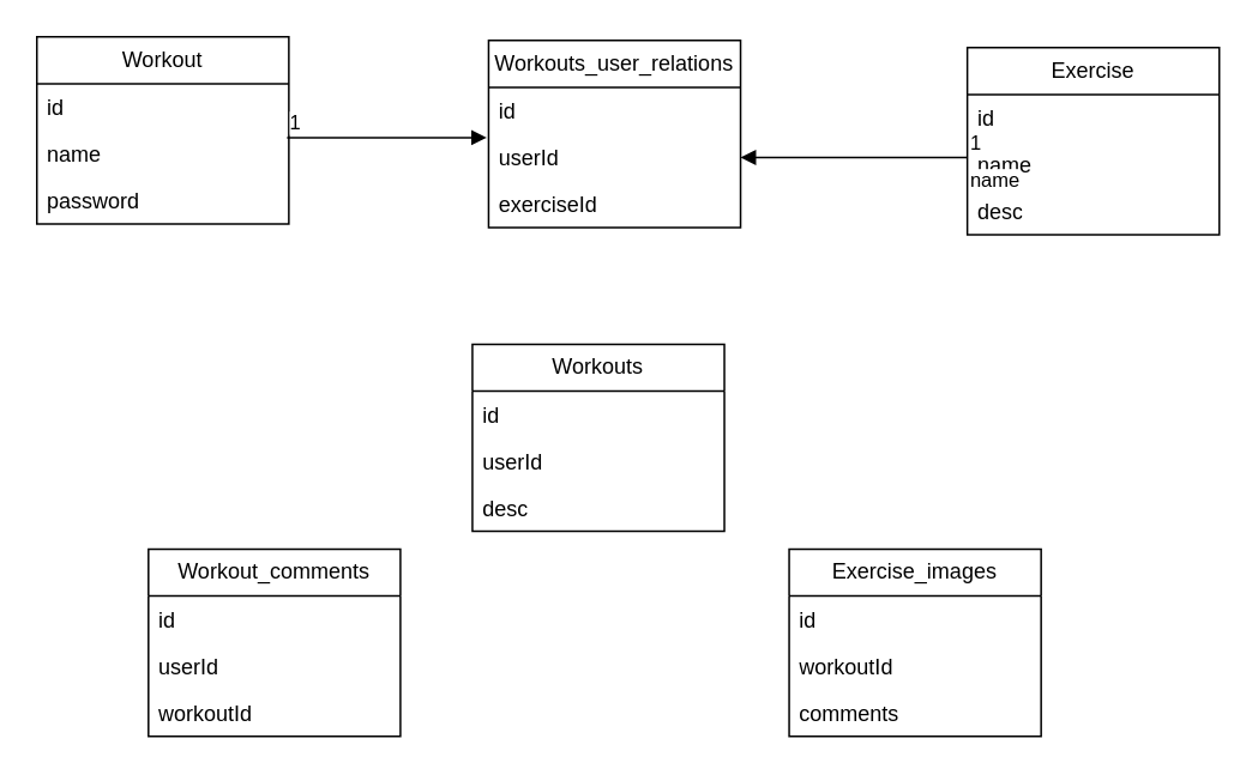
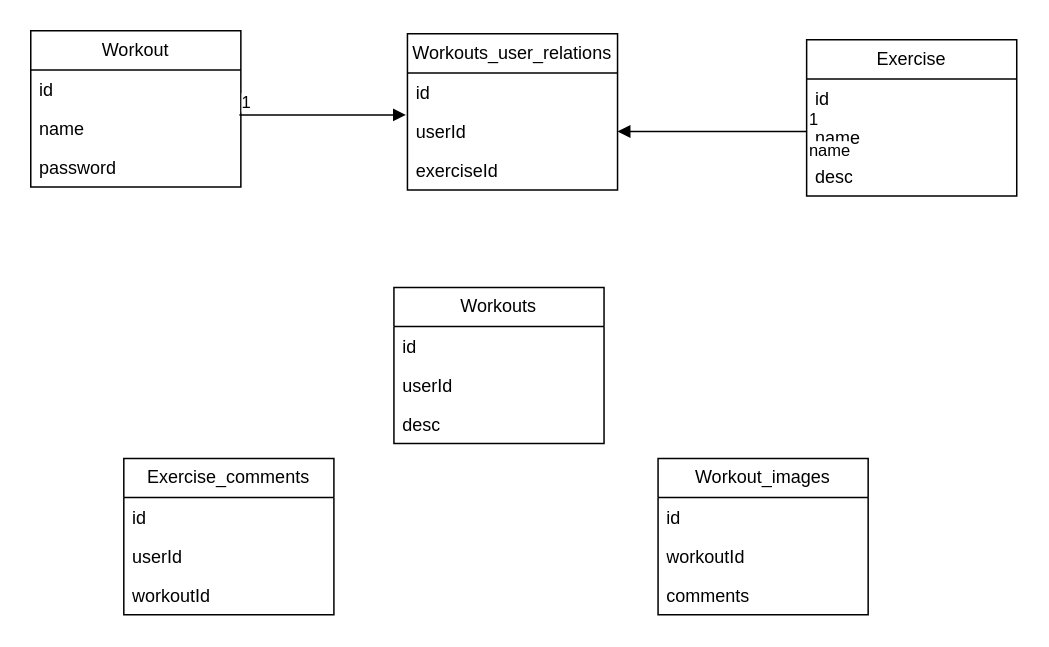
- <mxCell id="18" value="Workout_comments" style="swimlane;fontStyle=0;childLayout=stackLayout;horizontal=1;startSize=26;fillColor=none;horizontalStack=0;resizeParent=1;resizeParentMax=0;resizeLast=0;collapsible=1;marginBottom=0;whiteSpace=wrap;html=1;" vertex="1" parent="1"><mxGeometry x="82" y="305" width="140" height="104" as="geometry" /></mxCell>
+ <mxCell id="18" value="Exercise_comments" style="swimlane;fontStyle=0;childLayout=stackLayout;horizontal=1;startSize=26;fillColor=none;horizontalStack=0;resizeParent=1;resizeParentMax=0;resizeLast=0;collapsible=1;marginBottom=0;whiteSpace=wrap;html=1;" vertex="1" parent="1"><mxGeometry x="82" y="305" width="140" height="104" as="geometry" /></mxCell>
- <mxCell id="22" value="Exercise_images" style="swimlane;fontStyle=0;childLayout=stackLayout;horizontal=1;startSize=26;fillColor=none;horizontalStack=0;resizeParent=1;resizeParentMax=0;resizeLast=0;collapsible=1;marginBottom=0;whiteSpace=wrap;html=1;" vertex="1" parent="1"><mxGeometry x="438" y="305" width="140" height="104" as="geometry" /></mxCell>
+ <mxCell id="22" value="Workout_images" style="swimlane;fontStyle=0;childLayout=stackLayout;horizontal=1;startSize=26;fillColor=none;horizontalStack=0;resizeParent=1;resizeParentMax=0;resizeLast=0;collapsible=1;marginBottom=0;whiteSpace=wrap;html=1;" vertex="1" parent="1"><mxGeometry x="438" y="305" width="140" height="104" as="geometry" /></mxCell>
